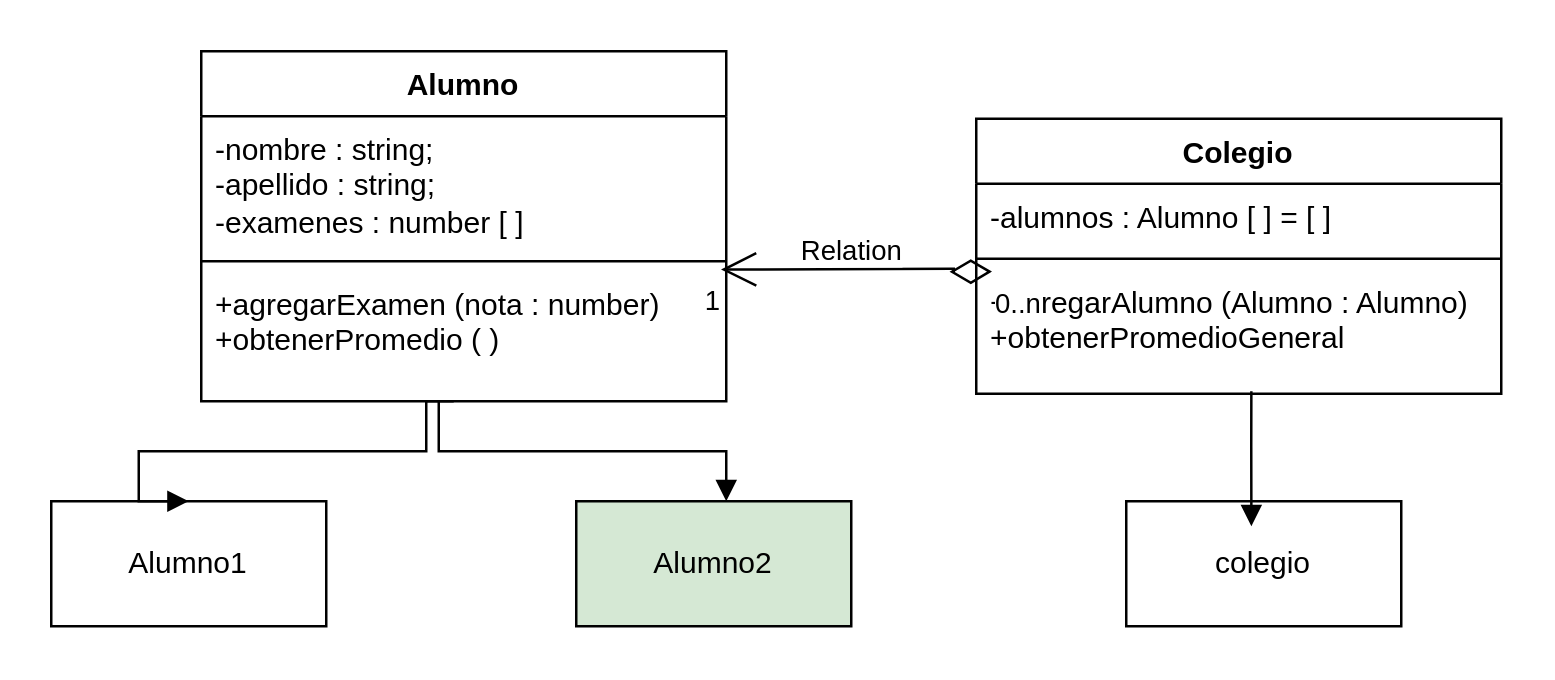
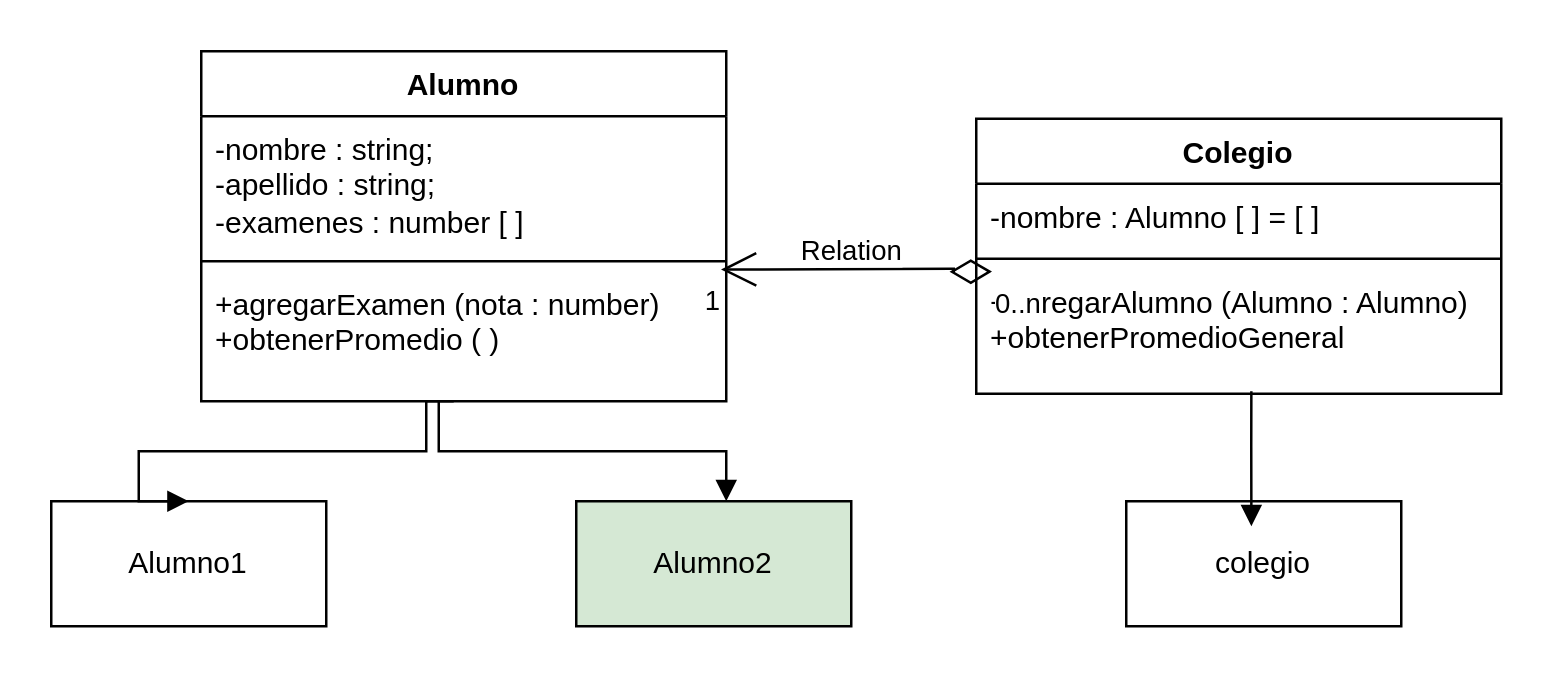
- <mxCell id="7" value="-alumnos : Alumno [ ] = [ ]" style="text;strokeColor=none;fillColor=none;align=left;verticalAlign=top;spacingLeft=4;spacingRight=4;overflow=hidden;rotatable=0;points=[[0,0.5],[1,0.5]];portConstraint=eastwest;whiteSpace=wrap;html=1;" vertex="1" parent="6"><mxGeometry y="26" width="210" height="26" as="geometry" /></mxCell>
+ <mxCell id="7" value="-nombre : Alumno [ ] = [ ]" style="text;strokeColor=none;fillColor=none;align=left;verticalAlign=top;spacingLeft=4;spacingRight=4;overflow=hidden;rotatable=0;points=[[0,0.5],[1,0.5]];portConstraint=eastwest;whiteSpace=wrap;html=1;" vertex="1" parent="6"><mxGeometry y="26" width="210" height="26" as="geometry" /></mxCell>
